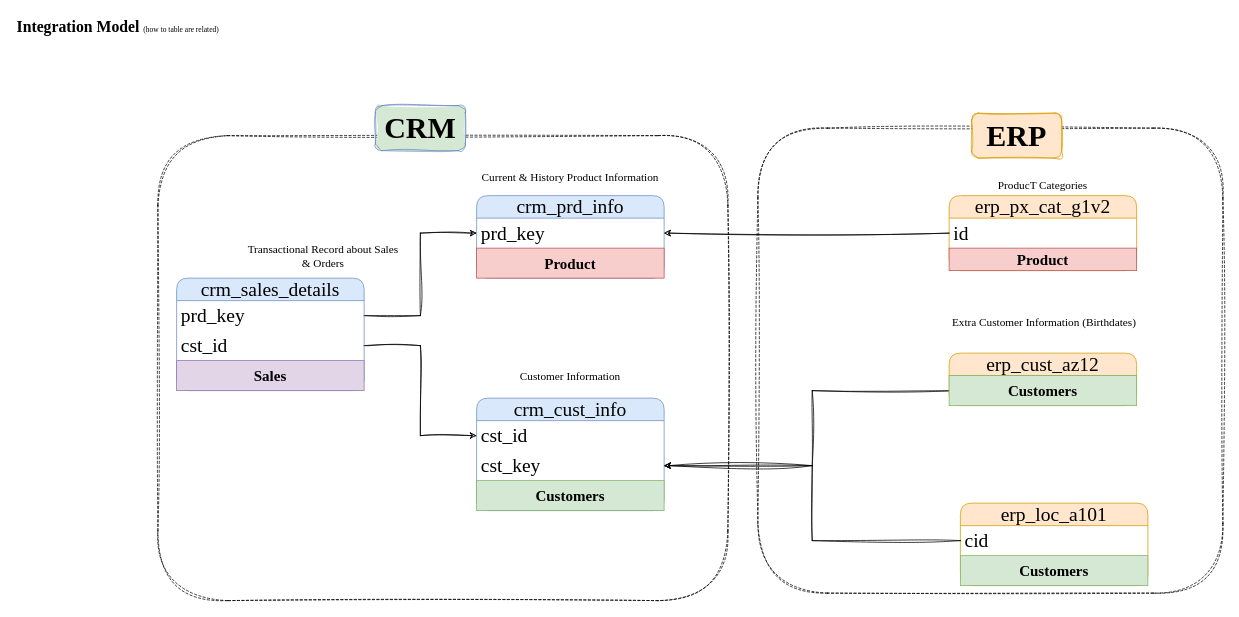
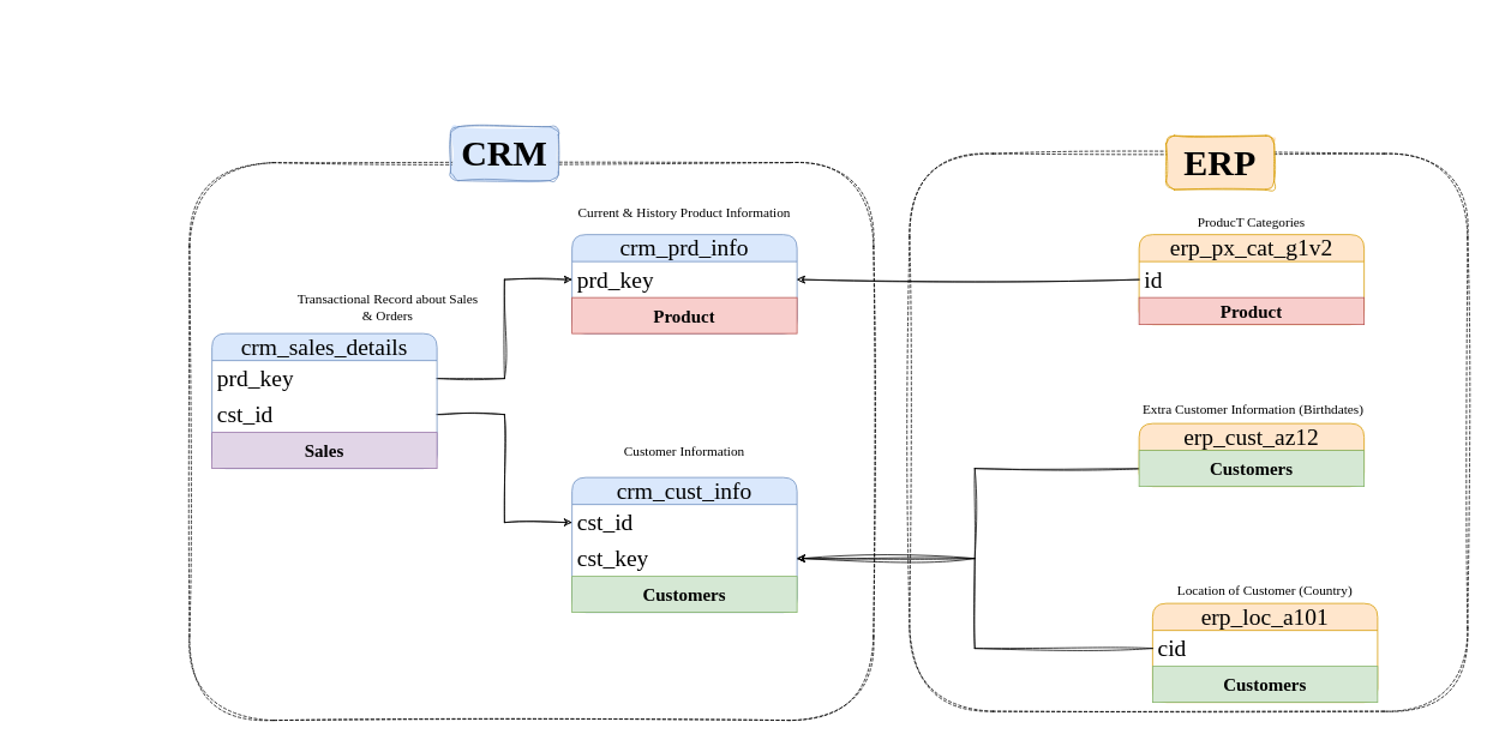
- <mxCell id="3" value="&lt;font style=&quot;&quot;&gt;&lt;b style=&quot;font-size: 21px;&quot;&gt;Integration Model &lt;/b&gt;&lt;font style=&quot;font-size: 10px;&quot;&gt;(how to table are related)&lt;/font&gt;&lt;/font&gt;" style="text;html=1;align=left;verticalAlign=middle;whiteSpace=wrap;rounded=0;fontFamily=Architects Daughter;fontSource=https%3A%2F%2Ffonts.googleapis.com%2Fcss%3Ffamily%3DArchitects%2BDaughter;" parent="1" vertex="1"><mxGeometry x="20" y="20" width="390" height="30" as="geometry" /></mxCell>
- <mxCell id="20" value="CRM" style="rounded=1;whiteSpace=wrap;html=1;sketch=1;hachureGap=4;jiggle=2;curveFitting=1;fontFamily=Architects Daughter;fontSource=https%3A%2F%2Ffonts.googleapis.com%2Fcss%3Ffamily%3DArchitects%2BDaughter;fillColor=#d5e8d4;strokeColor=#6c8ebf;fontSize=40;fontStyle=1;fillStyle=solid;" parent="1" vertex="1"><mxGeometry x="500" y="140" width="120" height="60" as="geometry" /></mxCell>
+ <mxCell id="20" value="CRM" style="rounded=1;whiteSpace=wrap;html=1;sketch=1;hachureGap=4;jiggle=2;curveFitting=1;fontFamily=Architects Daughter;fontSource=https%3A%2F%2Ffonts.googleapis.com%2Fcss%3Ffamily%3DArchitects%2BDaughter;fillColor=#dae8fc;strokeColor=#6c8ebf;fontSize=40;fontStyle=1;fillStyle=solid;" parent="1" vertex="1"><mxGeometry x="500" y="140" width="120" height="60" as="geometry" /></mxCell>
- <mxCell id="23" value="&amp;nbsp;Extra Customer Information (Birthdates)" style="text;html=1;align=center;verticalAlign=middle;whiteSpace=wrap;rounded=0;fontFamily=Architects Daughter;fontSource=https%3A%2F%2Ffonts.googleapis.com%2Fcss%3Ffamily%3DArchitects%2BDaughter;fontSize=15;" parent="1" vertex="1"><mxGeometry x="1250" y="410" width="280" height="35" as="geometry" /></mxCell>
+ <mxCell id="23" value="&amp;nbsp;Extra Customer Information (Birthdates)" style="text;html=1;align=center;verticalAlign=middle;whiteSpace=wrap;rounded=0;fontFamily=Architects Daughter;fontSource=https%3A%2F%2Ffonts.googleapis.com%2Fcss%3Ffamily%3DArchitects%2BDaughter;fontSize=15;" parent="1" vertex="1"><mxGeometry x="1250" y="435" width="280" height="35" as="geometry" /></mxCell>
+ <mxCell id="24" value="Location of Customer (Country)" style="text;html=1;align=center;verticalAlign=middle;whiteSpace=wrap;rounded=0;fontFamily=Architects Daughter;fontSource=https%3A%2F%2Ffonts.googleapis.com%2Fcss%3Ffamily%3DArchitects%2BDaughter;fontSize=15;" parent="1" vertex="1"><mxGeometry x="1265" y="640" width="280" height="30" as="geometry" /></mxCell>
